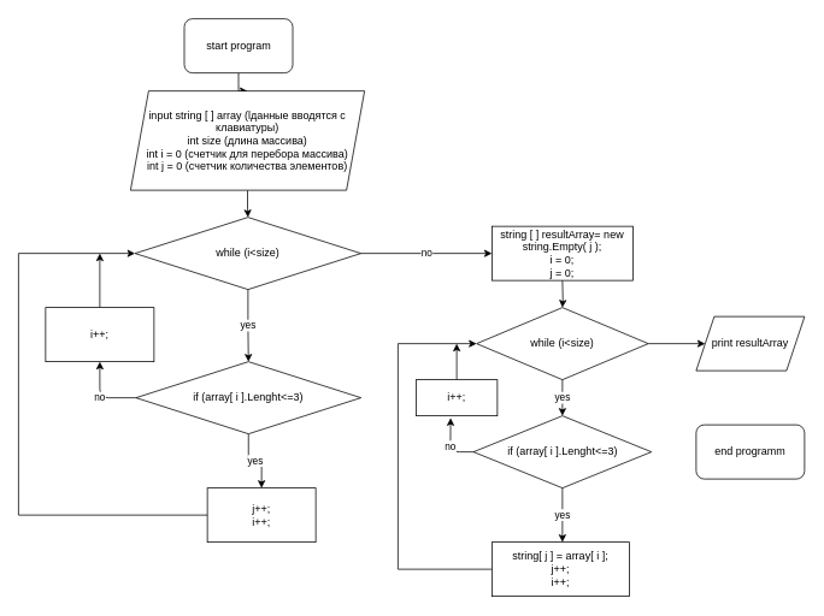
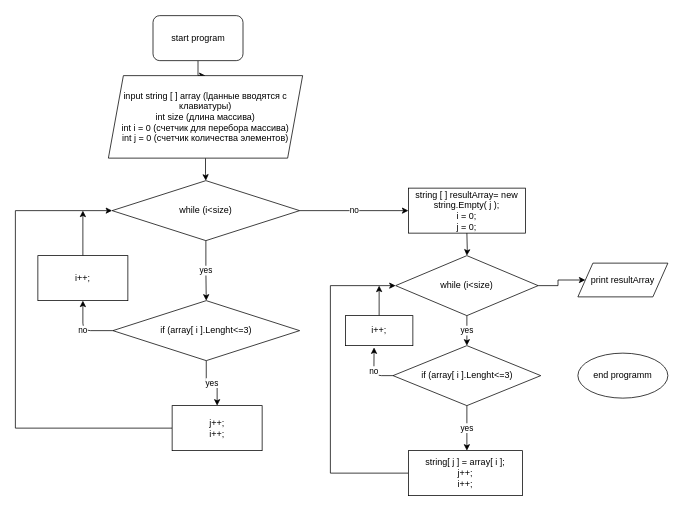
- <mxCell id="24" value="print resultArray&lt;br&gt;" style="shape=parallelogram;perimeter=parallelogramPerimeter;whiteSpace=wrap;html=1;fixedSize=1;" parent="1" vertex="1"><mxGeometry x="770" y="350" width="120" height="60" as="geometry" /></mxCell>
+ <mxCell id="24" value="print resultArray&lt;br&gt;" style="shape=parallelogram;perimeter=parallelogramPerimeter;whiteSpace=wrap;html=1;fixedSize=1;" parent="1" vertex="1"><mxGeometry x="770" y="350" width="120" height="45" as="geometry" /></mxCell>
- <mxCell id="25" value="end programm" style="rounded=1;whiteSpace=wrap;html=1;" parent="1" vertex="1"><mxGeometry x="770" y="470" width="120" height="60" as="geometry" /></mxCell>
+ <mxCell id="25" value="end programm" style="ellipse;whiteSpace=wrap;html=1;" parent="1" vertex="1"><mxGeometry x="770" y="470" width="120" height="60" as="geometry" /></mxCell>
